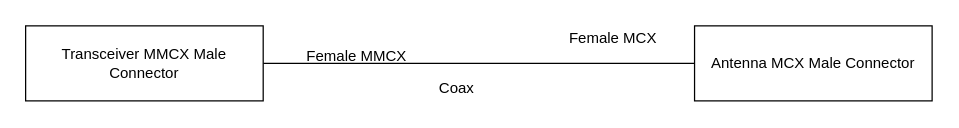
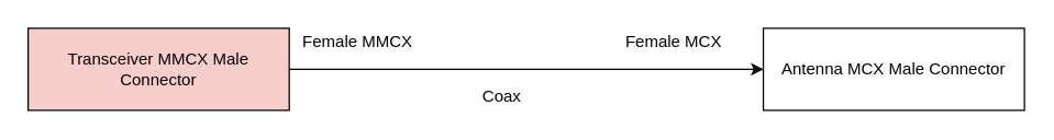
- <mxCell id="5" value="Female MMCX" style="text;html=1;strokeColor=none;fillColor=none;align=center;verticalAlign=middle;whiteSpace=wrap;rounded=0;" vertex="1" parent="1"><mxGeometry x="235" y="35" width="100" height="20" as="geometry" /></mxCell>
+ <mxCell id="5" value="Female MMCX" style="text;html=1;strokeColor=none;fillColor=none;align=center;verticalAlign=middle;whiteSpace=wrap;rounded=0;" vertex="1" parent="1"><mxGeometry x="210" y="20" width="100" height="20" as="geometry" /></mxCell>
- <mxCell id="3" value="Transceiver MMCX Male Connector" style="rounded=0;whiteSpace=wrap;html=1;" vertex="1" parent="1"><mxGeometry x="20" y="20" width="190" height="60" as="geometry" /></mxCell>
+ <mxCell id="3" value="Transceiver MMCX Male Connector" style="rounded=0;whiteSpace=wrap;html=1;fillColor=#f8cecc;" vertex="1" parent="1"><mxGeometry x="20" y="20" width="190" height="60" as="geometry" /></mxCell>
- <mxCell id="2" style="edgeStyle=orthogonalEdgeStyle;rounded=0;orthogonalLoop=1;jettySize=auto;html=1;entryX=0;entryY=0.5;entryDx=0;entryDy=0;endArrow=none;" edge="1" parent="1" source="3" target="4"><mxGeometry relative="1" as="geometry" /></mxCell>
+ <mxCell id="2" style="edgeStyle=orthogonalEdgeStyle;rounded=0;orthogonalLoop=1;jettySize=auto;html=1;entryX=0;entryY=0.5;entryDx=0;entryDy=0;" edge="1" parent="1" source="3" target="4"><mxGeometry relative="1" as="geometry" /></mxCell>
